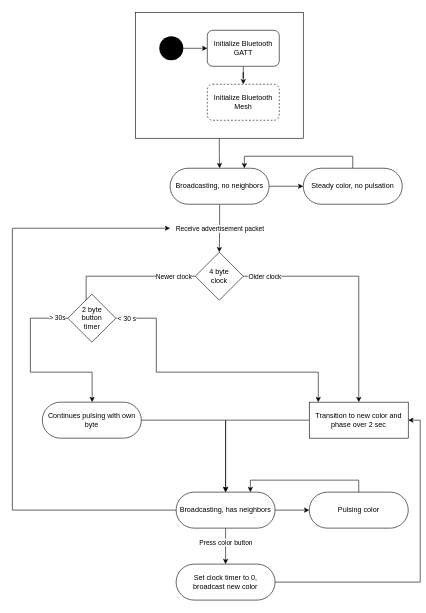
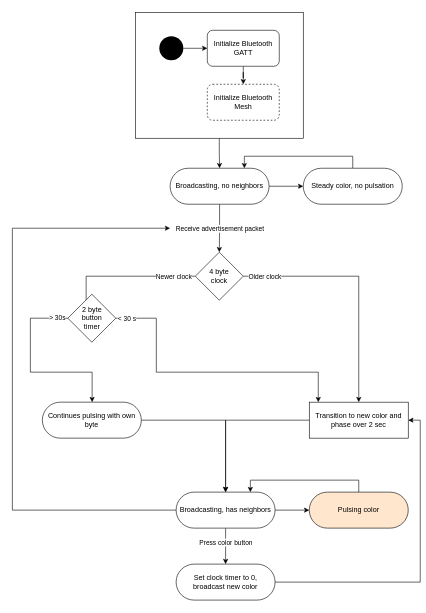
- <mxCell id="30" value="Pulsing color" style="rounded=1;whiteSpace=wrap;html=1;fillColor=#FFFFFF;arcSize=50;" parent="1" vertex="1"><mxGeometry x="515" y="820" width="165" height="60" as="geometry" /></mxCell>
+ <mxCell id="30" value="Pulsing color" style="rounded=1;whiteSpace=wrap;html=1;fillColor=#ffe6cc;arcSize=50;" parent="1" vertex="1"><mxGeometry x="515" y="820" width="165" height="60" as="geometry" /></mxCell>
